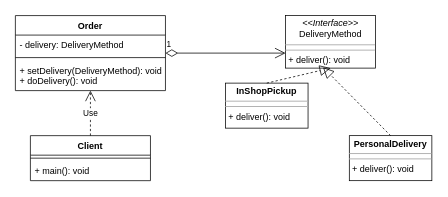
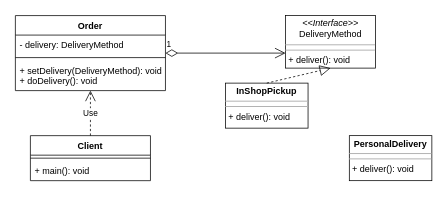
- <mxCell id="13" value="" style="endArrow=block;dashed=1;endFill=0;endSize=12;html=1;rounded=0;exitX=0.5;exitY=0;exitDx=0;exitDy=0;entryX=0.417;entryY=0.986;entryDx=0;entryDy=0;entryPerimeter=0;" edge="1" parent="1" source="4" target="2"><mxGeometry width="160" relative="1" as="geometry"><mxPoint x="180" y="140" as="sourcePoint" /><mxPoint x="350" y="110" as="targetPoint" /></mxGeometry></mxCell>
